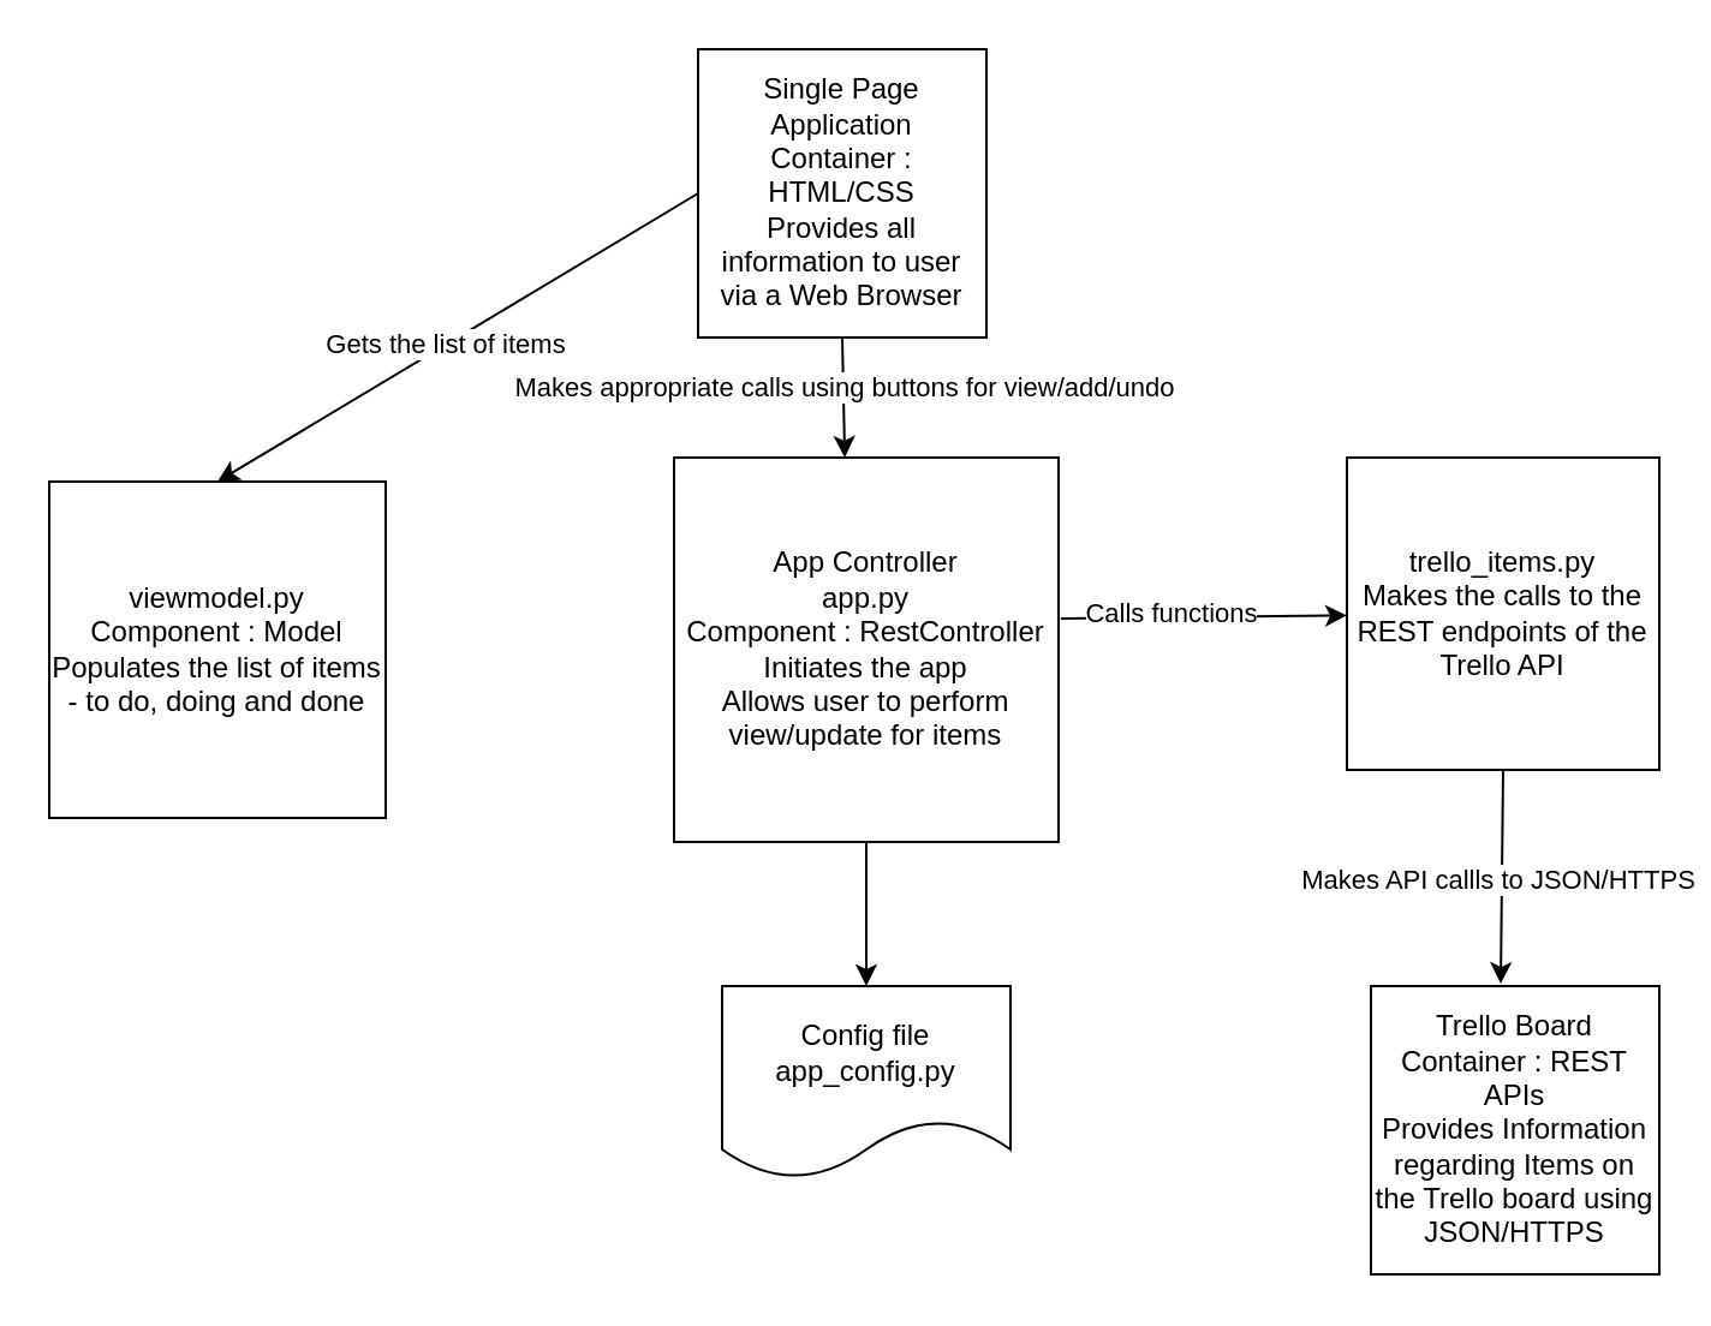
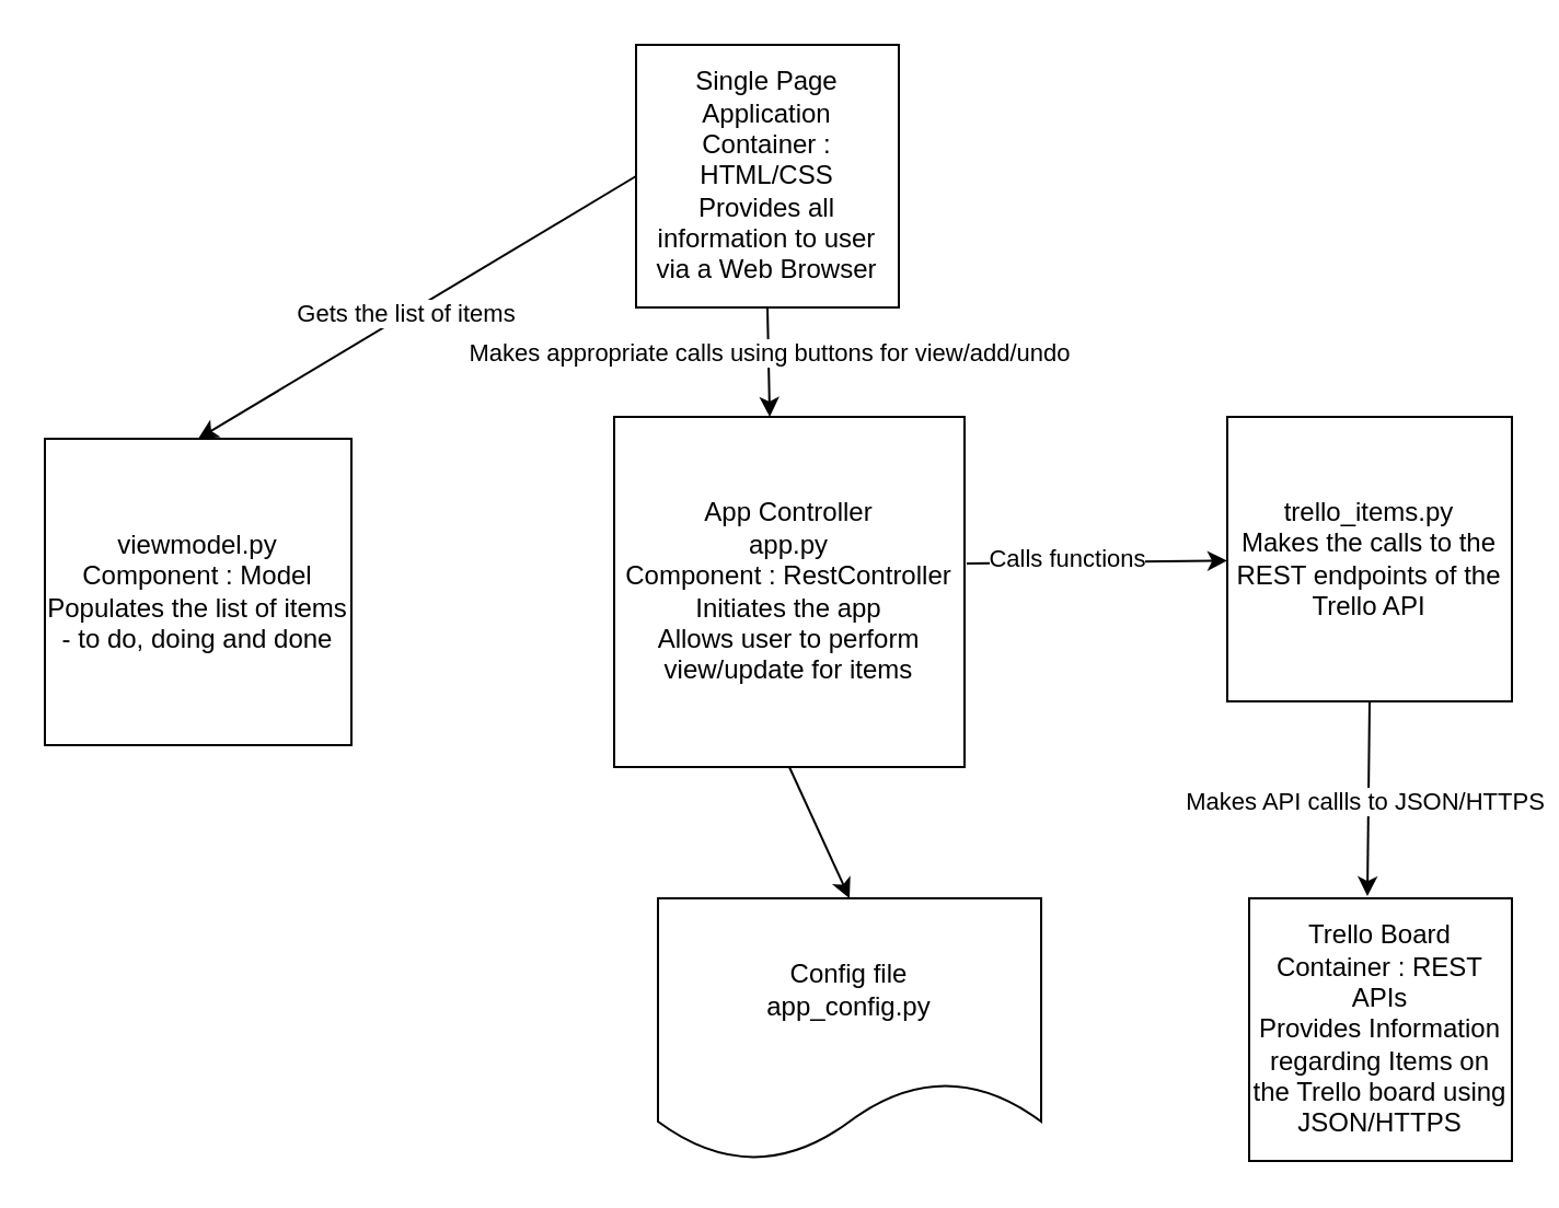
- <mxCell id="4" value="Config file&lt;br&gt;app_config.py" style="shape=document;whiteSpace=wrap;html=1;boundedLbl=1;" vertex="1" parent="1"><mxGeometry x="300" y="410" width="120" height="80" as="geometry" /></mxCell>
+ <mxCell id="4" value="Config file&lt;br&gt;app_config.py" style="shape=document;whiteSpace=wrap;html=1;boundedLbl=1;" vertex="1" parent="1"><mxGeometry x="300" y="410" width="175" height="120" as="geometry" /></mxCell>
